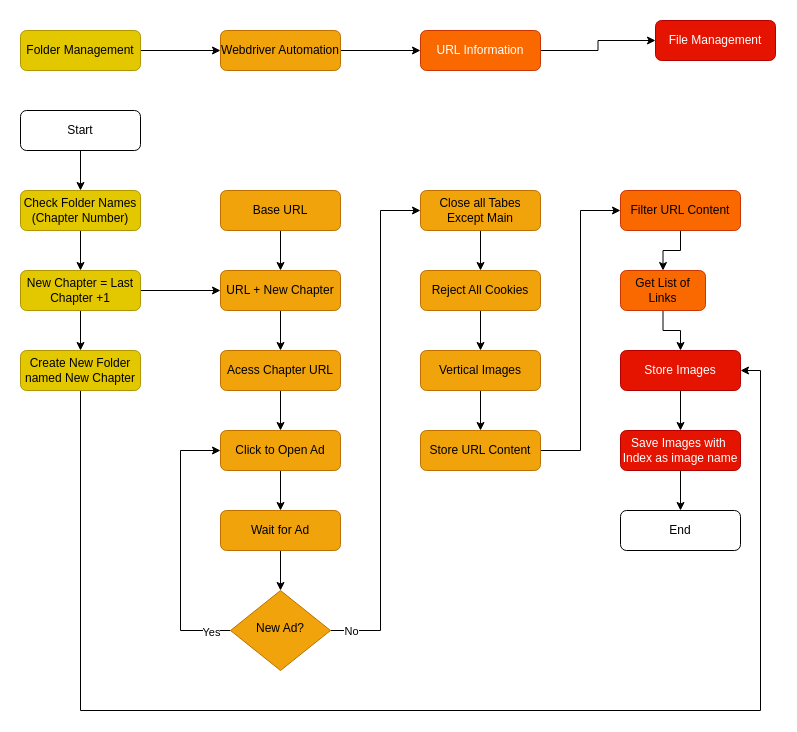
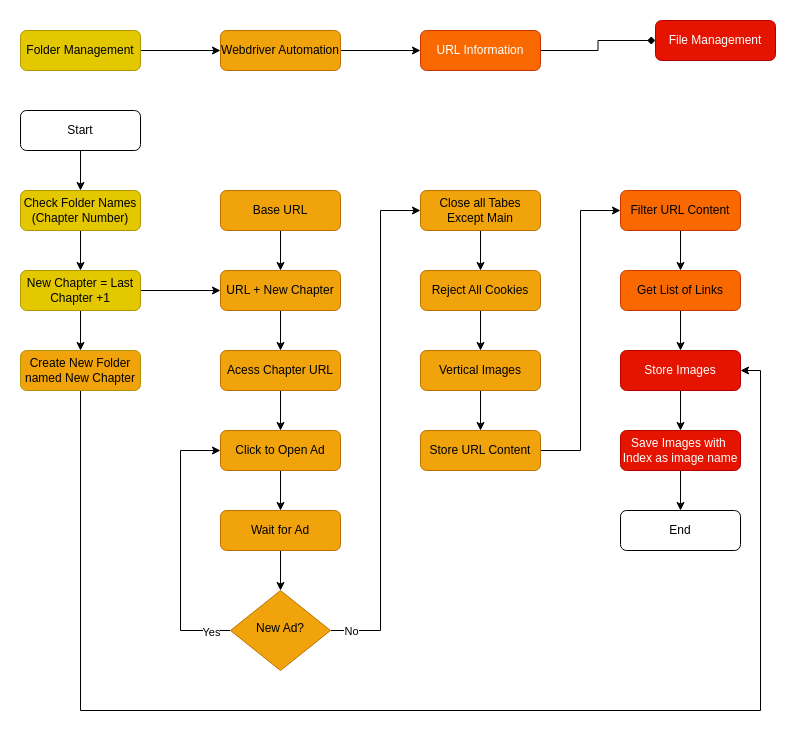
- <mxCell id="42" value="" style="edgeStyle=orthogonalEdgeStyle;rounded=0;orthogonalLoop=1;jettySize=auto;html=1;fontColor=#FFFFFF;" edge="1" parent="1" source="43" target="44"><mxGeometry relative="1" as="geometry" /></mxCell>
+ <mxCell id="42" value="" style="edgeStyle=orthogonalEdgeStyle;rounded=0;orthogonalLoop=1;jettySize=auto;html=1;fontColor=#FFFFFF;endArrow=diamond;" edge="1" parent="1" source="43" target="44"><mxGeometry relative="1" as="geometry" /></mxCell>
- <mxCell id="33" value="Get List of Links" style="rounded=1;whiteSpace=wrap;html=1;fontSize=12;glass=0;strokeWidth=1;shadow=0;fillColor=#fa6800;fontColor=#000000;strokeColor=#C73500;" parent="1" vertex="1"><mxGeometry x="620" y="270" width="85" height="40" as="geometry" /></mxCell>
+ <mxCell id="33" value="Get List of Links" style="rounded=1;whiteSpace=wrap;html=1;fontSize=12;glass=0;strokeWidth=1;shadow=0;fillColor=#fa6800;fontColor=#000000;strokeColor=#C73500;" parent="1" vertex="1"><mxGeometry x="620" y="270" width="120" height="40" as="geometry" /></mxCell>
- <mxCell id="8" value="Create New Folder named New Chapter" style="rounded=1;whiteSpace=wrap;html=1;fontSize=12;glass=0;strokeWidth=1;shadow=0;fillColor=#e3c800;fontColor=#000000;strokeColor=#B09500;" parent="1" vertex="1"><mxGeometry x="20" y="350" width="120" height="40" as="geometry" /></mxCell>
+ <mxCell id="8" value="Create New Folder named New Chapter" style="rounded=1;whiteSpace=wrap;html=1;fontSize=12;glass=0;strokeWidth=1;shadow=0;fillColor=#f0a30a;fontColor=#000000;strokeColor=#B09500;" parent="1" vertex="1"><mxGeometry x="20" y="350" width="120" height="40" as="geometry" /></mxCell>
